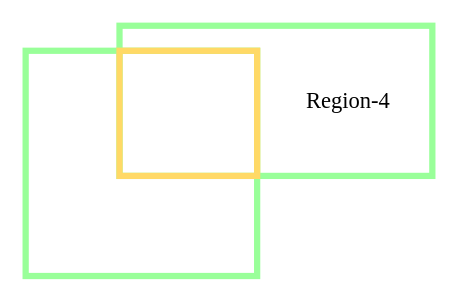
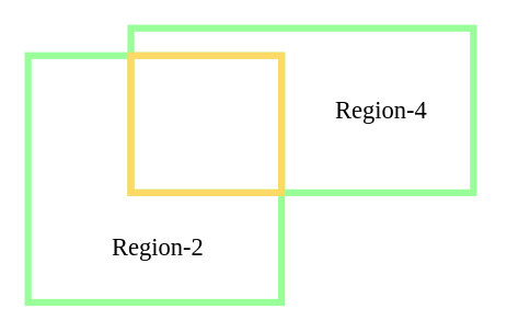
+ <mxCell id="5" value="Region-2" style="text;html=1;strokeColor=none;fillColor=none;align=center;verticalAlign=middle;whiteSpace=wrap;rounded=0;fontSize=18;fontFamily=Comic Sans MS;" vertex="1" parent="1"><mxGeometry x="45" y="170" width="140" height="20" as="geometry" /></mxCell>
